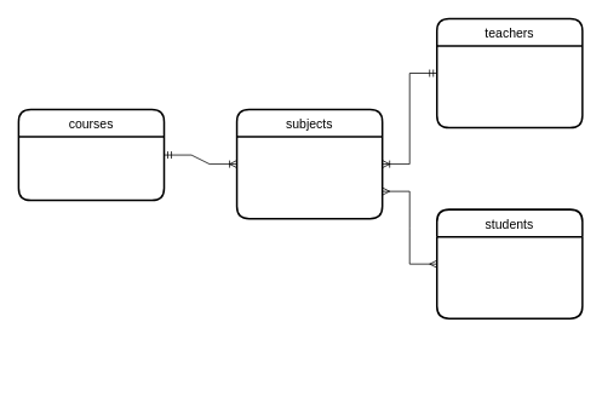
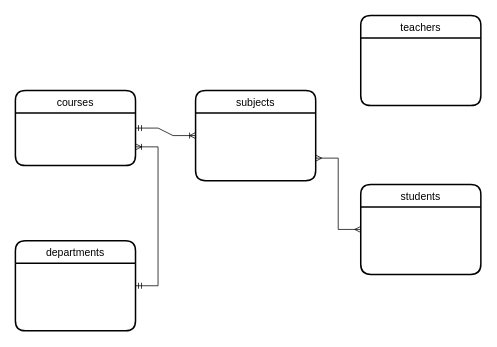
- <mxCell id="8" value="" style="edgeStyle=entityRelationEdgeStyle;fontSize=12;html=1;endArrow=ERoneToMany;rounded=0;entryX=1;entryY=0.5;entryDx=0;entryDy=0;startArrow=ERmandOne;startFill=0;exitX=0;exitY=0.5;exitDx=0;exitDy=0;" edge="1" parent="1" source="4" target="3"><mxGeometry width="100" height="100" relative="1" as="geometry"><mxPoint x="450" y="250" as="sourcePoint" /><mxPoint x="360" y="330" as="targetPoint" /></mxGeometry></mxCell>
- <mxCell id="5" value="students" style="swimlane;childLayout=stackLayout;horizontal=1;startSize=30;horizontalStack=0;rounded=1;fontSize=14;fontStyle=0;strokeWidth=2;resizeParent=0;resizeLast=1;shadow=0;dashed=0;align=center;" vertex="1" parent="1"><mxGeometry x="480" y="230" width="160" height="120" as="geometry" /></mxCell>
+ <mxCell id="5" value="students" style="swimlane;childLayout=stackLayout;horizontal=1;startSize=30;horizontalStack=0;rounded=1;fontSize=14;fontStyle=0;strokeWidth=2;resizeParent=0;resizeLast=1;shadow=0;dashed=0;align=center;" vertex="1" parent="1"><mxGeometry x="480" y="245" width="160" height="120" as="geometry" /></mxCell>
+ <mxCell id="6" value="departments" style="swimlane;childLayout=stackLayout;horizontal=1;startSize=30;horizontalStack=0;rounded=1;fontSize=14;fontStyle=0;strokeWidth=2;resizeParent=0;resizeLast=1;shadow=0;dashed=0;align=center;" vertex="1" parent="1"><mxGeometry x="20" y="320" width="160" height="120" as="geometry" /></mxCell>
+ <mxCell id="10" value="" style="edgeStyle=entityRelationEdgeStyle;fontSize=12;html=1;endArrow=ERoneToMany;rounded=0;entryX=1;entryY=0.75;entryDx=0;entryDy=0;startArrow=ERmandOne;startFill=0;exitX=1;exitY=0.5;exitDx=0;exitDy=0;" edge="1" parent="1" source="6" target="2"><mxGeometry width="100" height="100" relative="1" as="geometry"><mxPoint x="300" y="360" as="sourcePoint" /><mxPoint x="300" y="232" as="targetPoint" /></mxGeometry></mxCell>
